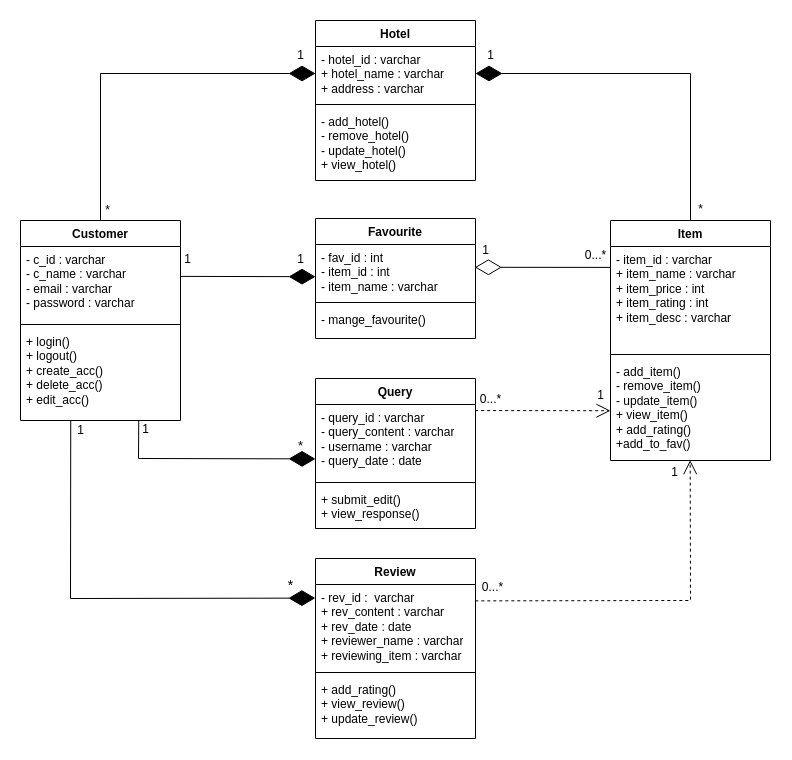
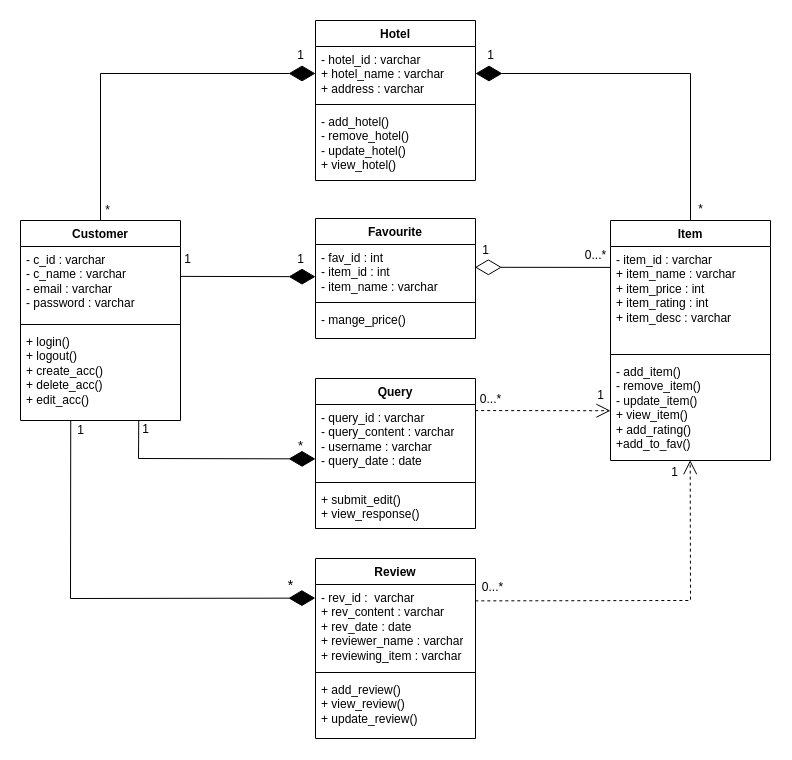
- <mxCell id="13" value="- mange_favourite()" style="text;strokeColor=none;fillColor=none;align=left;verticalAlign=top;spacingLeft=4;spacingRight=4;overflow=hidden;rotatable=0;points=[[0,0.5],[1,0.5]];portConstraint=eastwest;whiteSpace=wrap;html=1;" parent="10" vertex="1"><mxGeometry y="88" width="160" height="32" as="geometry" /></mxCell>
+ <mxCell id="13" value="- mange_price()" style="text;strokeColor=none;fillColor=none;align=left;verticalAlign=top;spacingLeft=4;spacingRight=4;overflow=hidden;rotatable=0;points=[[0,0.5],[1,0.5]];portConstraint=eastwest;whiteSpace=wrap;html=1;" parent="10" vertex="1"><mxGeometry y="88" width="160" height="32" as="geometry" /></mxCell>
- <mxCell id="25" value="+ add_rating()&lt;br&gt;+ view_review()&lt;br&gt;+ update_review()" style="text;strokeColor=none;fillColor=none;align=left;verticalAlign=top;spacingLeft=4;spacingRight=4;overflow=hidden;rotatable=0;points=[[0,0.5],[1,0.5]];portConstraint=eastwest;whiteSpace=wrap;html=1;" parent="22" vertex="1"><mxGeometry y="118" width="160" height="62" as="geometry" /></mxCell>
+ <mxCell id="25" value="+ add_review()&lt;br&gt;+ view_review()&lt;br&gt;+ update_review()" style="text;strokeColor=none;fillColor=none;align=left;verticalAlign=top;spacingLeft=4;spacingRight=4;overflow=hidden;rotatable=0;points=[[0,0.5],[1,0.5]];portConstraint=eastwest;whiteSpace=wrap;html=1;" parent="22" vertex="1"><mxGeometry y="118" width="160" height="62" as="geometry" /></mxCell>
